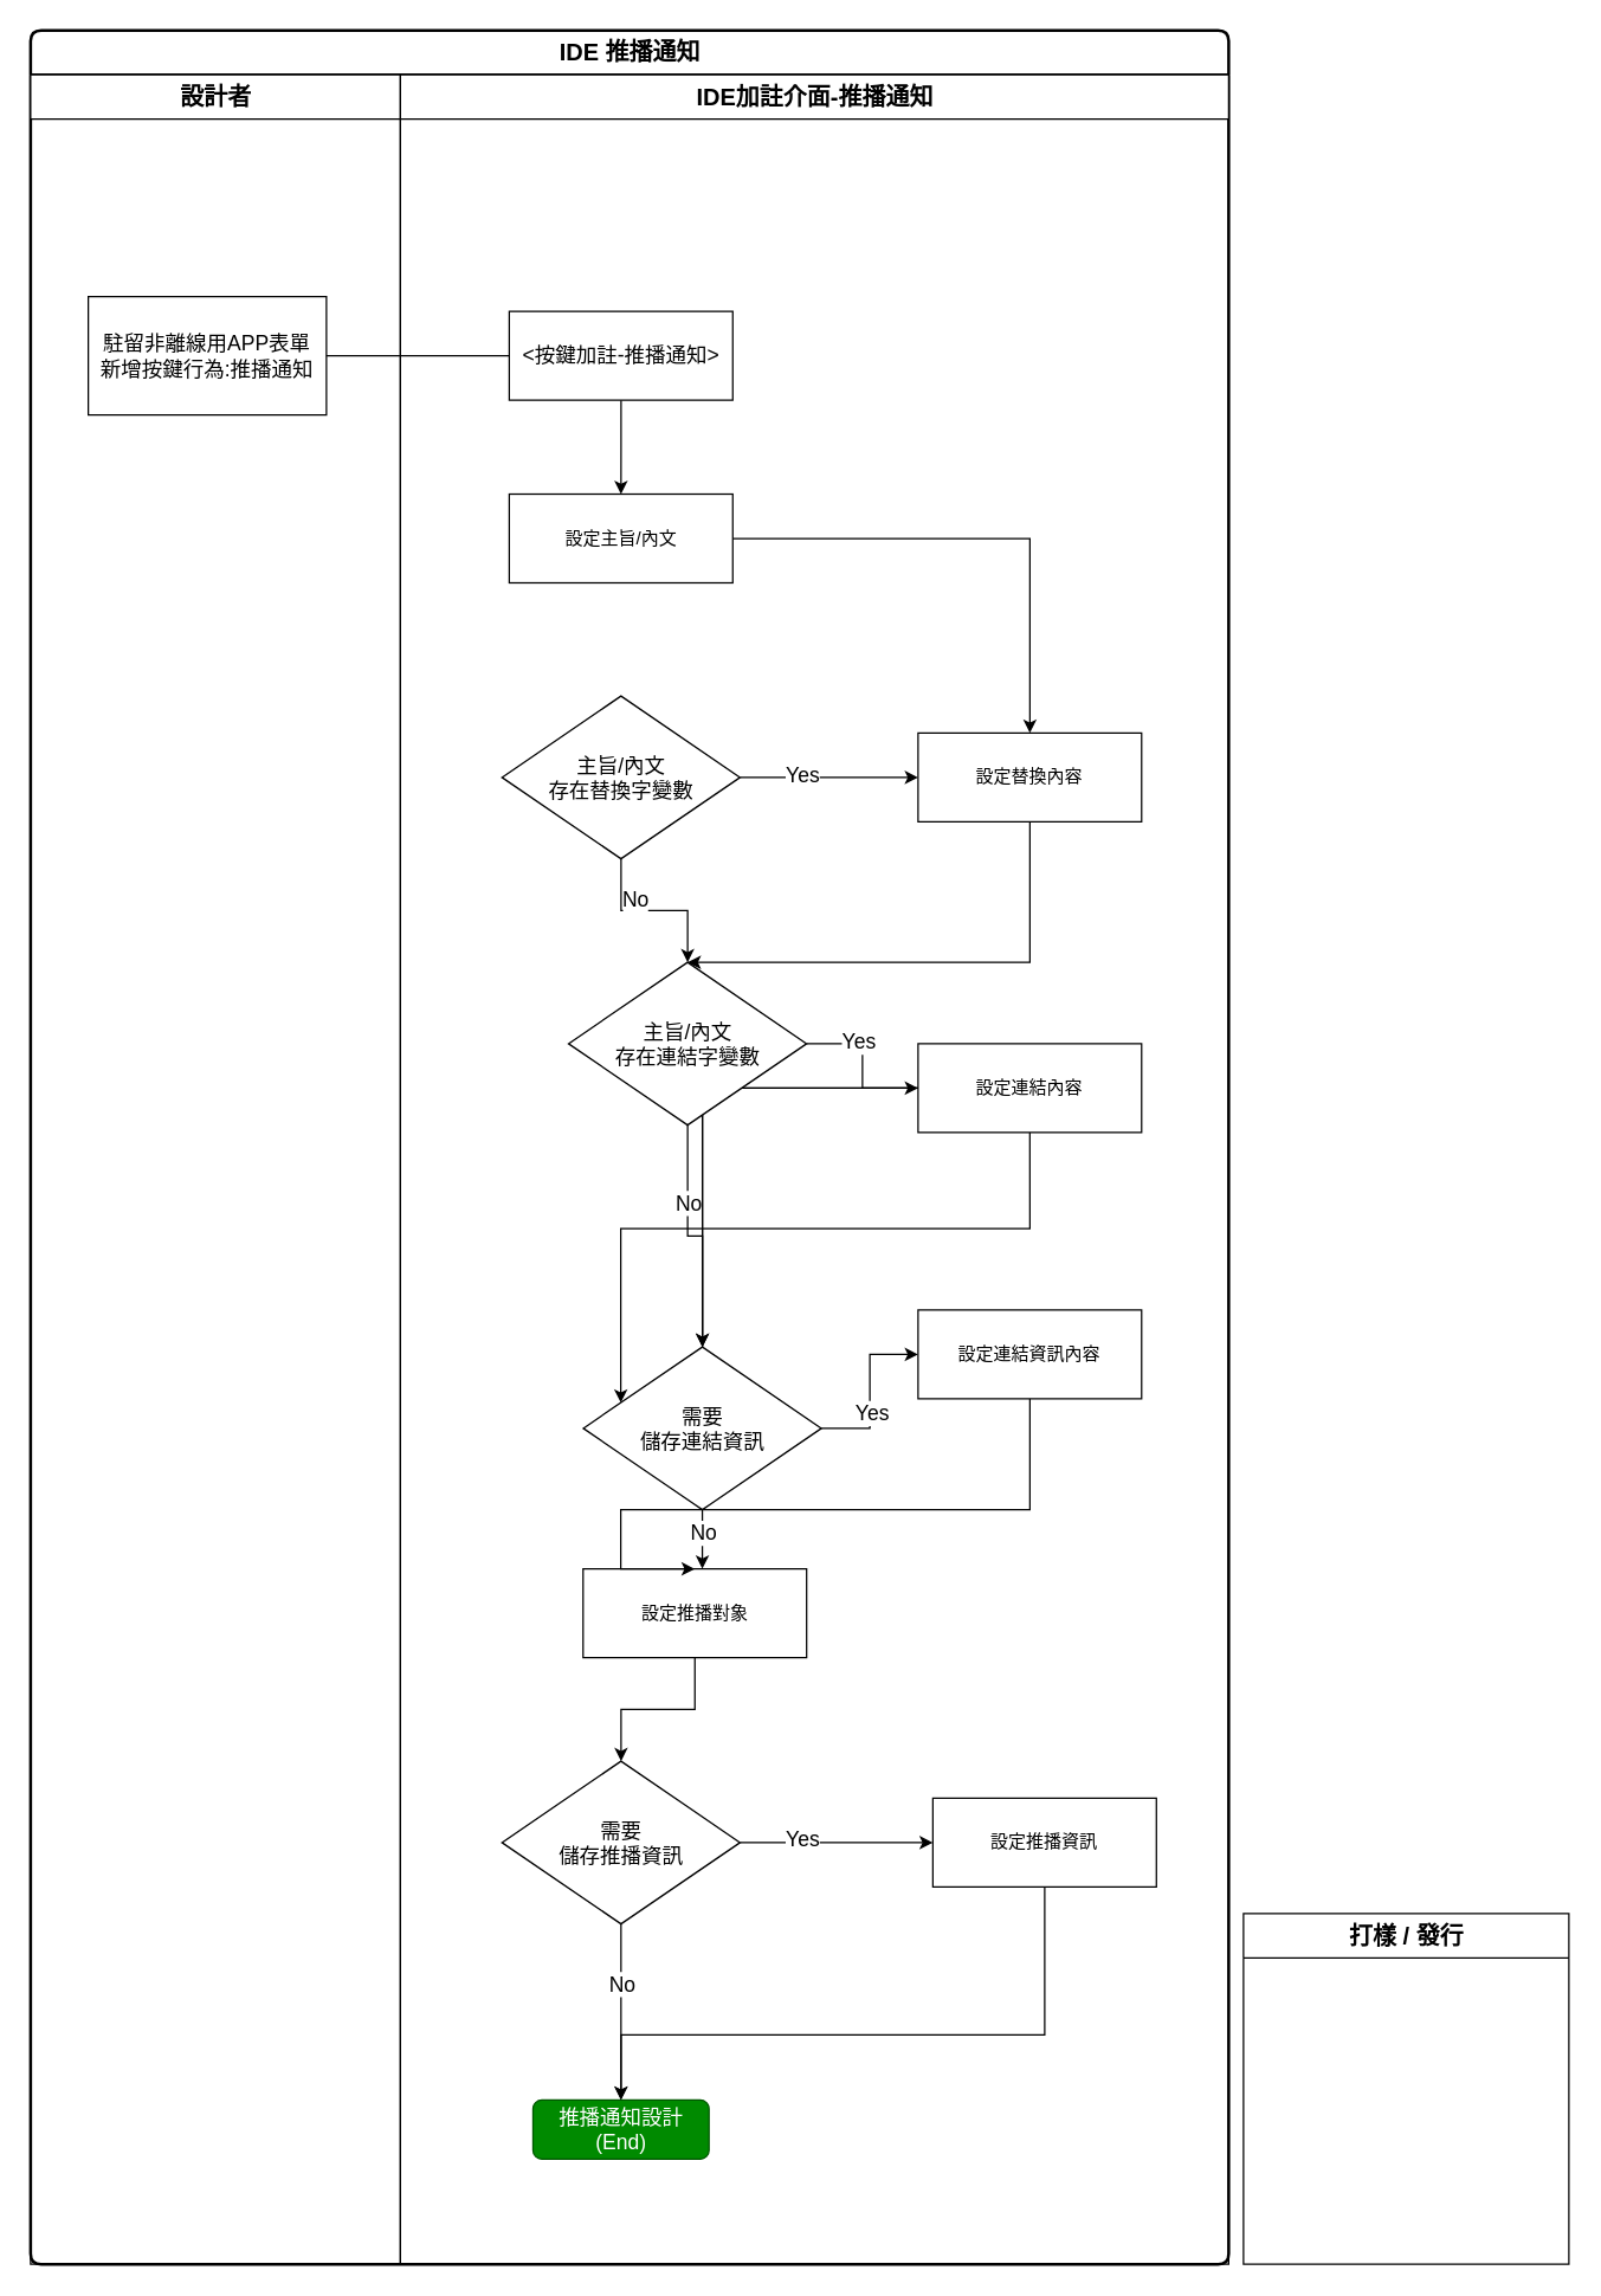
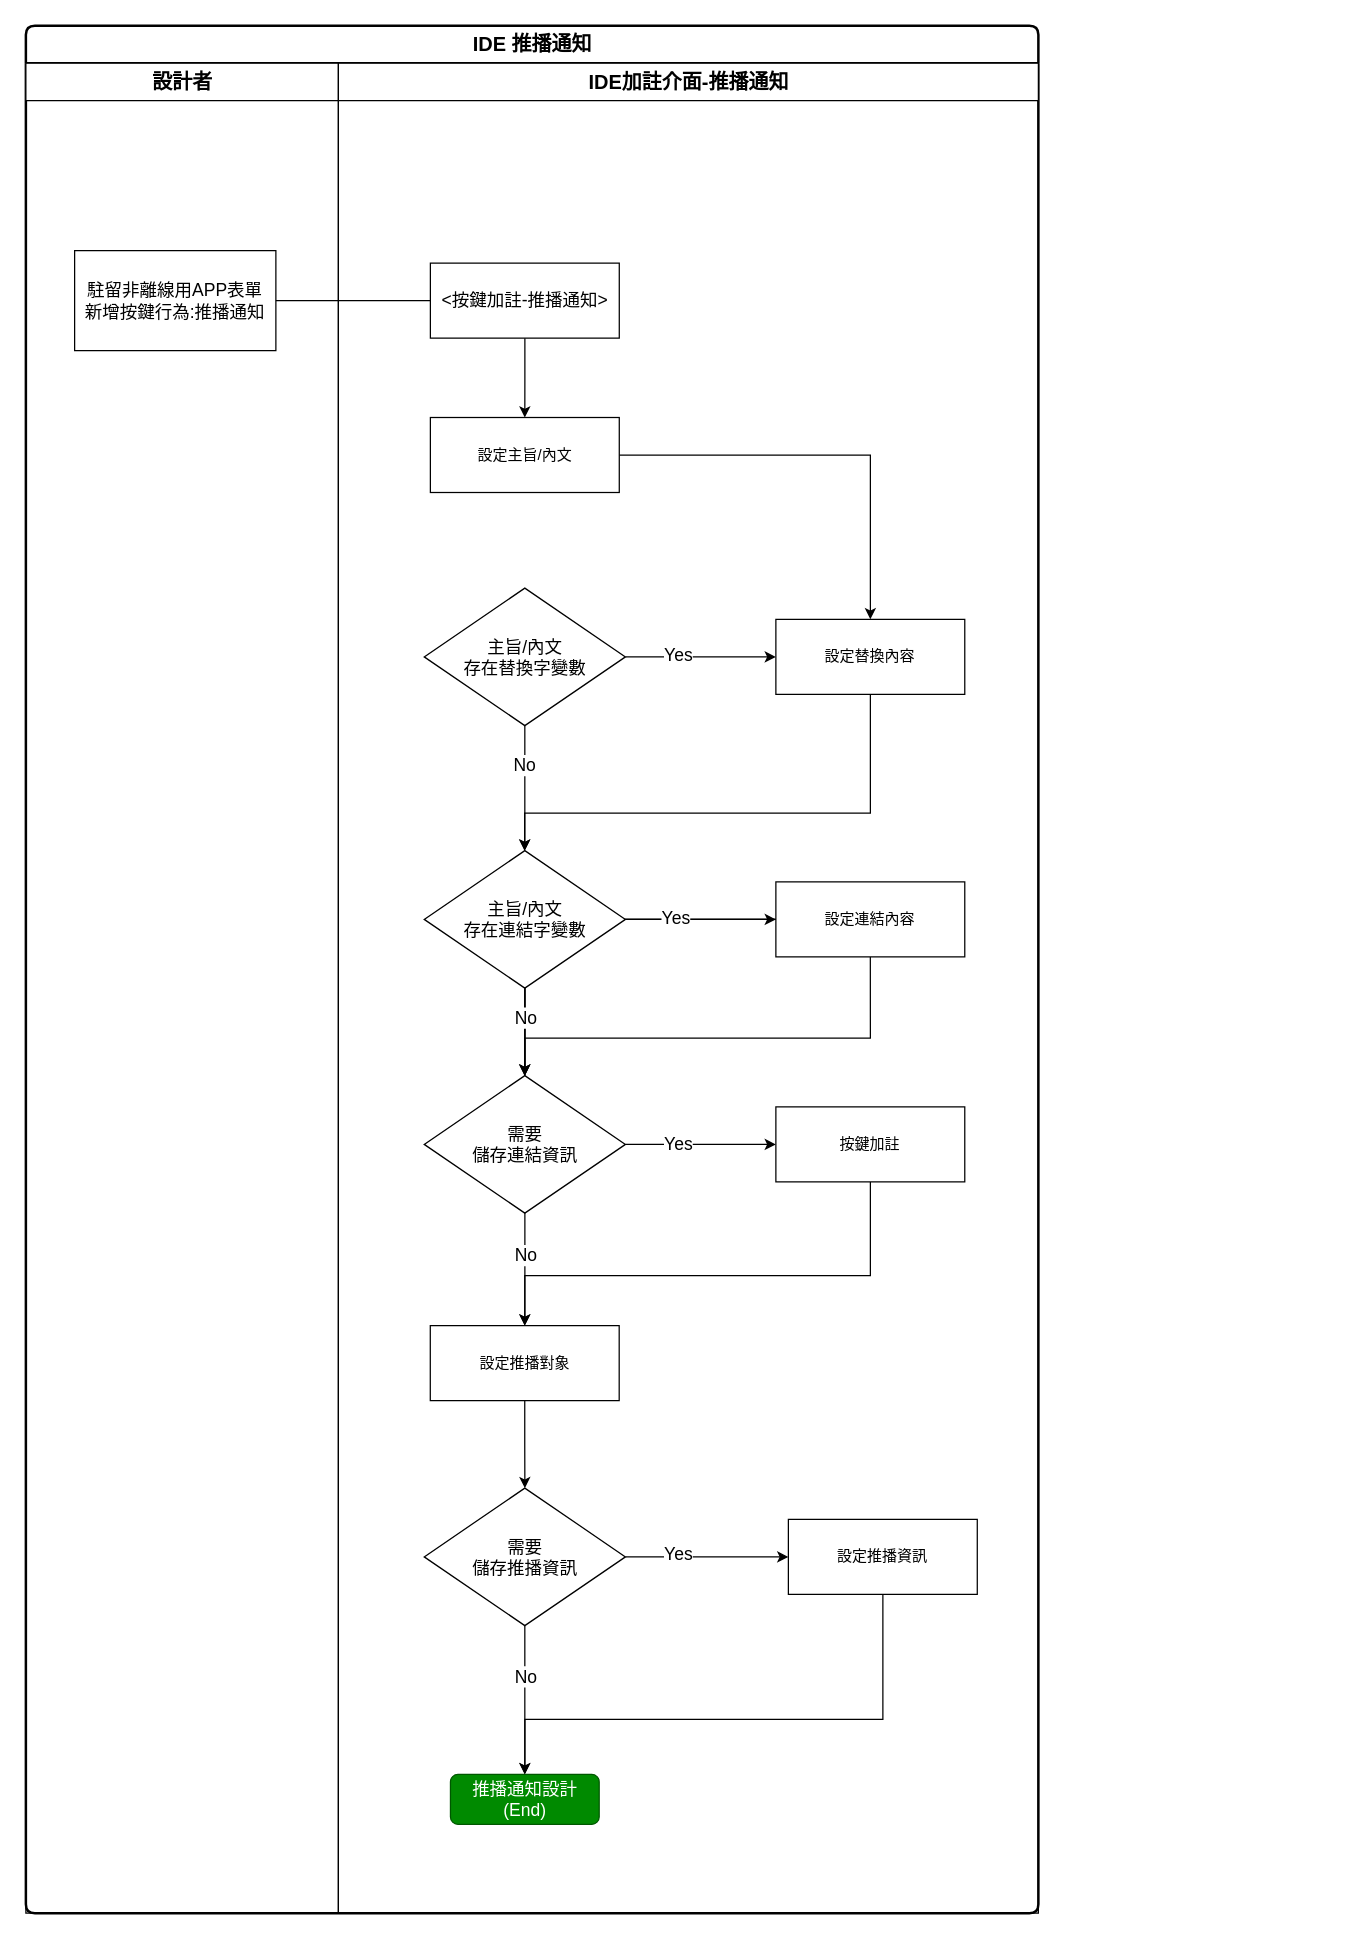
- <mxCell id="42" value="主旨/內文&lt;br&gt;存在連結字變數" style="rhombus;whiteSpace=wrap;html=1;fontSize=14;" parent="7" vertex="1"><mxGeometry x="113.67" y="600" width="160.98" height="110" as="geometry" /></mxCell>
+ <mxCell id="42" value="主旨/內文&lt;br&gt;存在連結字變數" style="rhombus;whiteSpace=wrap;html=1;fontSize=14;" parent="7" vertex="1"><mxGeometry x="68.67" y="630" width="160.98" height="110" as="geometry" /></mxCell>
- <mxCell id="33" value="設定連結資訊內容" style="rounded=0;whiteSpace=wrap;html=1;" parent="7" vertex="1"><mxGeometry x="350" y="835" width="151.12" height="60" as="geometry" /></mxCell>
+ <mxCell id="33" value="按鍵加註" style="rounded=0;whiteSpace=wrap;html=1;" parent="7" vertex="1"><mxGeometry x="350" y="835" width="151.12" height="60" as="geometry" /></mxCell>
- <mxCell id="23" value="需要&lt;br&gt;儲存連結資訊" style="rhombus;whiteSpace=wrap;html=1;fontSize=14;" parent="7" vertex="1"><mxGeometry x="123.67" y="860" width="160.98" height="110" as="geometry" /></mxCell>
+ <mxCell id="23" value="需要&lt;br&gt;儲存連結資訊" style="rhombus;whiteSpace=wrap;html=1;fontSize=14;" parent="7" vertex="1"><mxGeometry x="68.67" y="810" width="160.98" height="110" as="geometry" /></mxCell>
- <mxCell id="18" value="設定推播對象" style="rounded=0;whiteSpace=wrap;html=1;" parent="7" vertex="1"><mxGeometry x="123.53" y="1010" width="151.12" height="60" as="geometry" /></mxCell>
+ <mxCell id="18" value="設定推播對象" style="rounded=0;whiteSpace=wrap;html=1;" parent="7" vertex="1"><mxGeometry x="73.53" y="1010" width="151.12" height="60" as="geometry" /></mxCell>
- <mxCell id="2" value="打樣 / 發行" style="swimlane;html=1;startSize=30;fontSize=16;" parent="1" vertex="1"><mxGeometry x="840" y="1293" width="220" height="237" as="geometry" /></mxCell>
